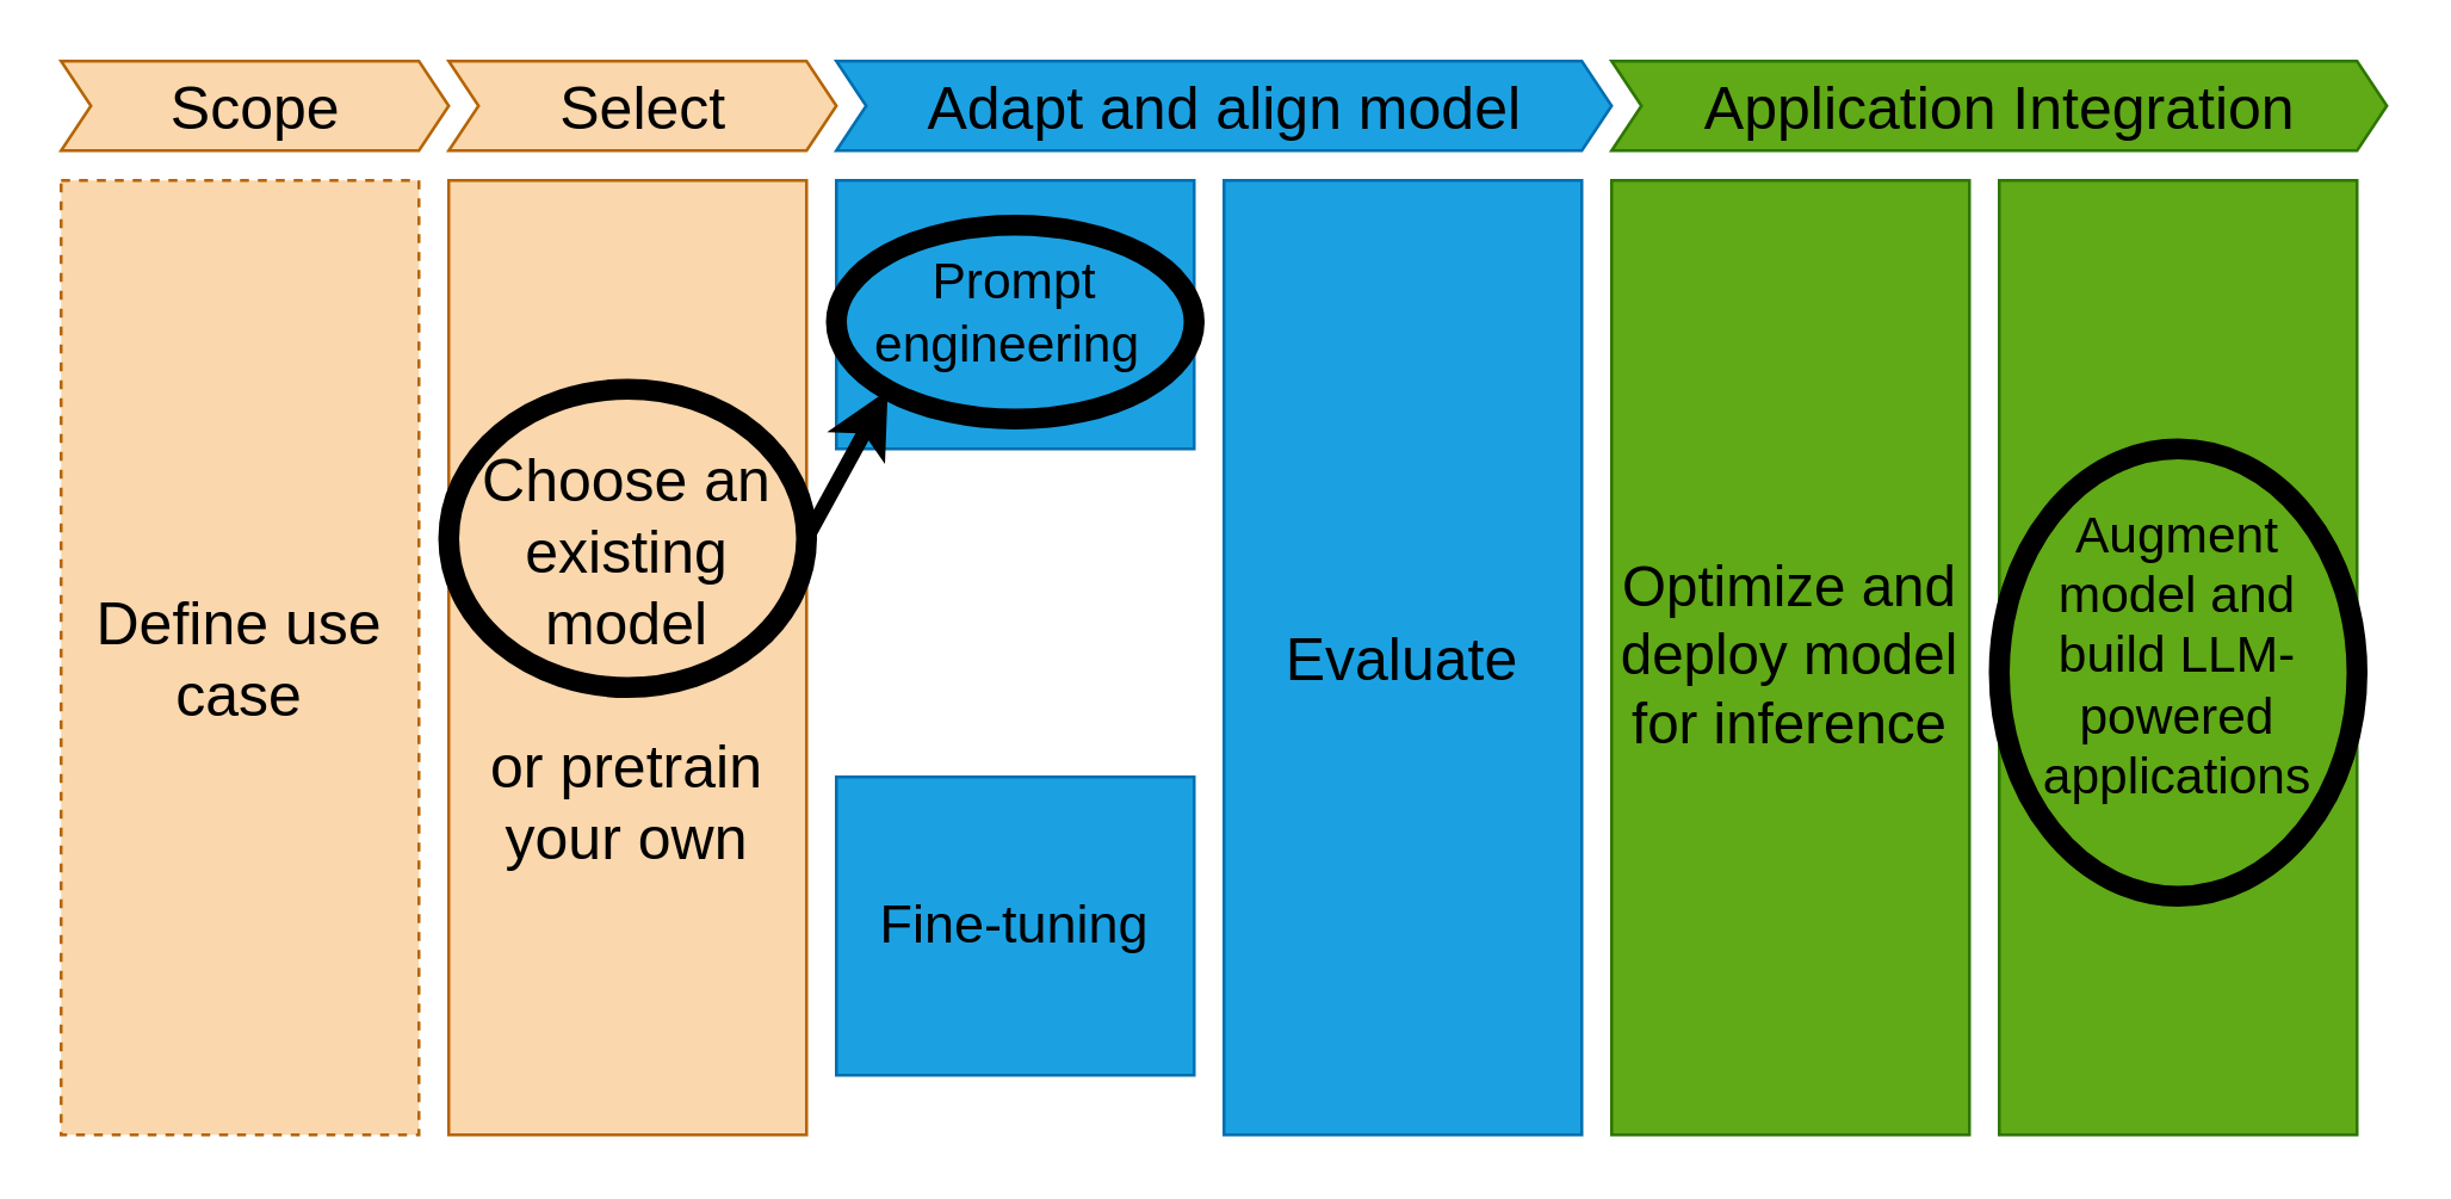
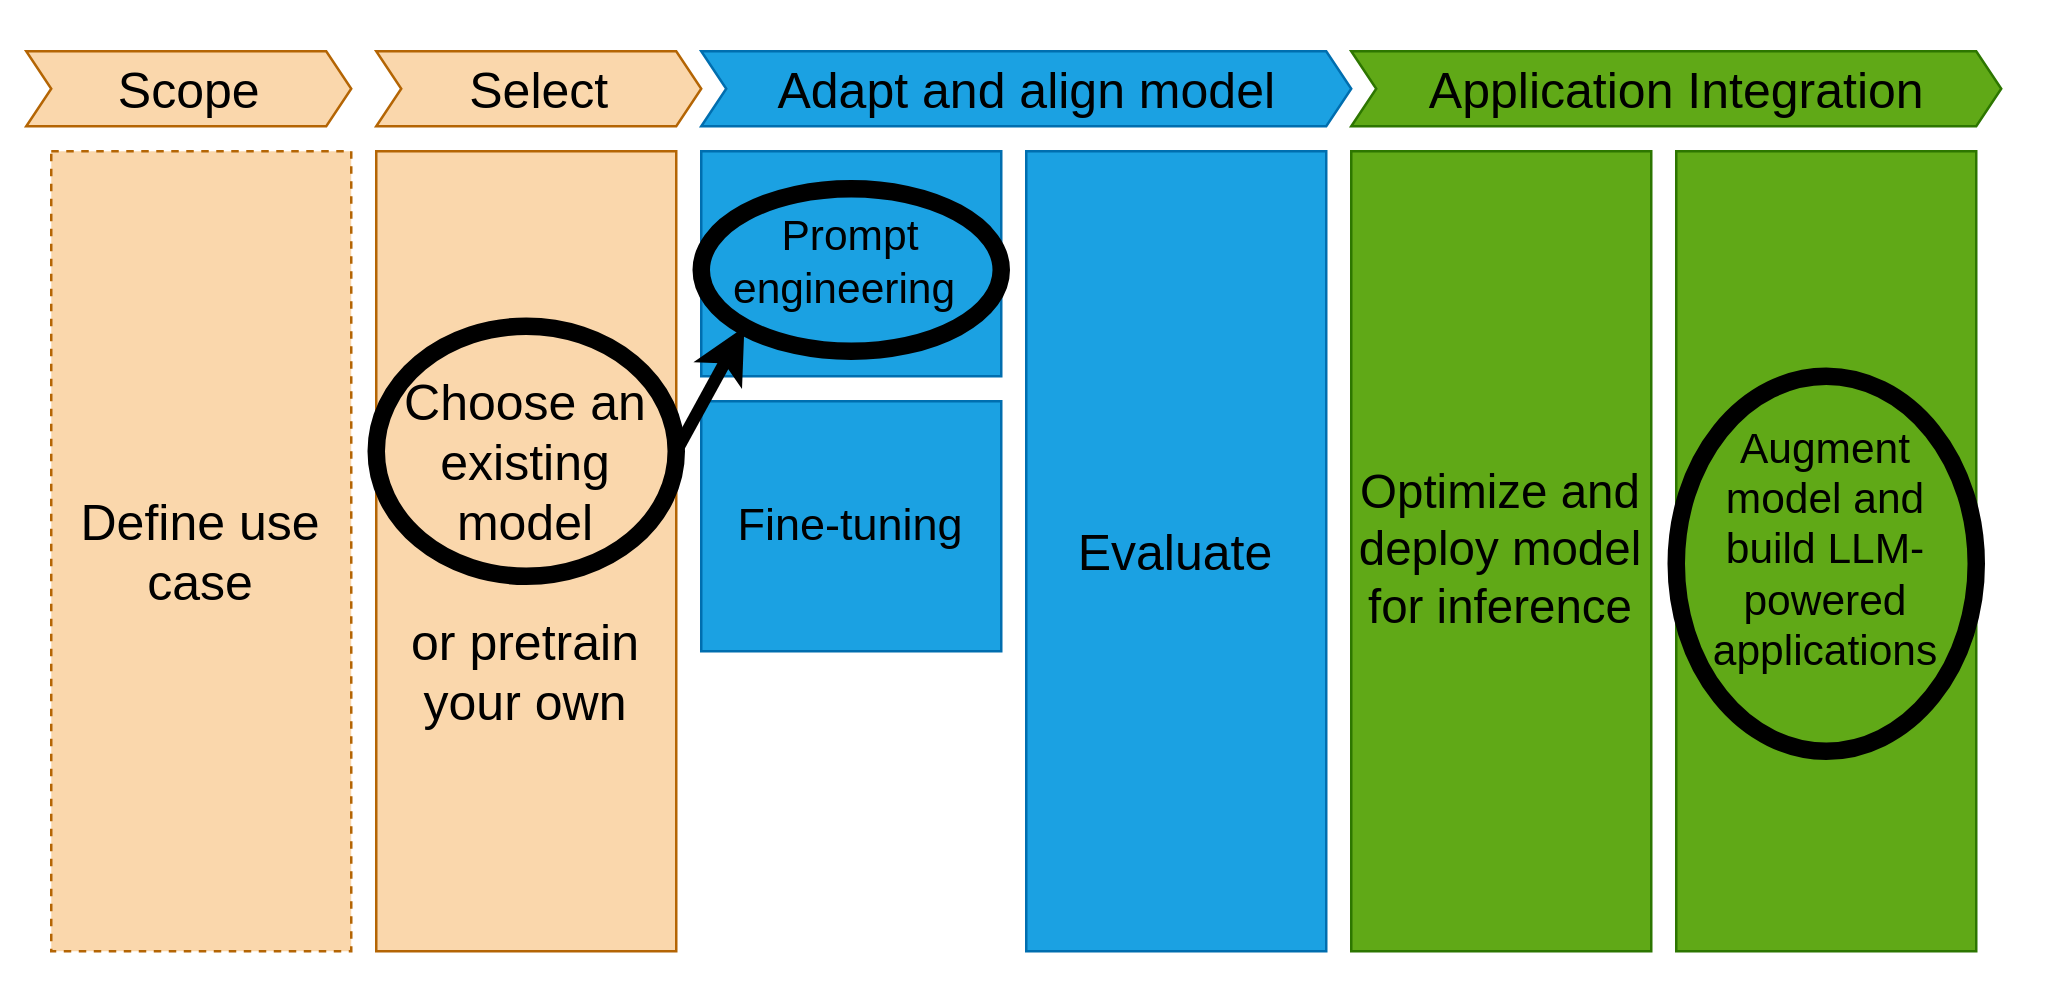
- <mxCell id="11" value="&lt;font color=&quot;#000000&quot; style=&quot;font-size: 20px;&quot;&gt;Scope&lt;/font&gt;" style="html=1;shadow=0;dashed=0;align=center;verticalAlign=middle;shape=mxgraph.arrows2.arrow;dy=0;dx=10;notch=10;fillColor=#fad7ac;strokeColor=#b46504;" vertex="1" parent="1"><mxGeometry x="20" y="20" width="130" height="30" as="geometry" /></mxCell>
+ <mxCell id="11" value="&lt;font color=&quot;#000000&quot; style=&quot;font-size: 20px;&quot;&gt;Scope&lt;/font&gt;" style="html=1;shadow=0;dashed=0;align=center;verticalAlign=middle;shape=mxgraph.arrows2.arrow;dy=0;dx=10;notch=10;fillColor=#fad7ac;strokeColor=#b46504;" vertex="1" parent="1"><mxGeometry x="10" y="20" width="130" height="30" as="geometry" /></mxCell>
- <mxCell id="2" value="&lt;font color=&quot;#000000&quot; style=&quot;font-size: 18px;&quot;&gt;Fine-tuning&lt;br&gt;&lt;/font&gt;" style="rounded=0;whiteSpace=wrap;html=1;fillColor=#1ba1e2;strokeColor=#006EAF;fontColor=#ffffff;" vertex="1" parent="1"><mxGeometry x="280" y="260" width="120" height="100" as="geometry" /></mxCell>
+ <mxCell id="2" value="&lt;font color=&quot;#000000&quot; style=&quot;font-size: 18px;&quot;&gt;Fine-tuning&lt;br&gt;&lt;/font&gt;" style="rounded=0;whiteSpace=wrap;html=1;fillColor=#1ba1e2;strokeColor=#006EAF;fontColor=#ffffff;" vertex="1" parent="1"><mxGeometry x="280" y="160" width="120" height="100" as="geometry" /></mxCell>
